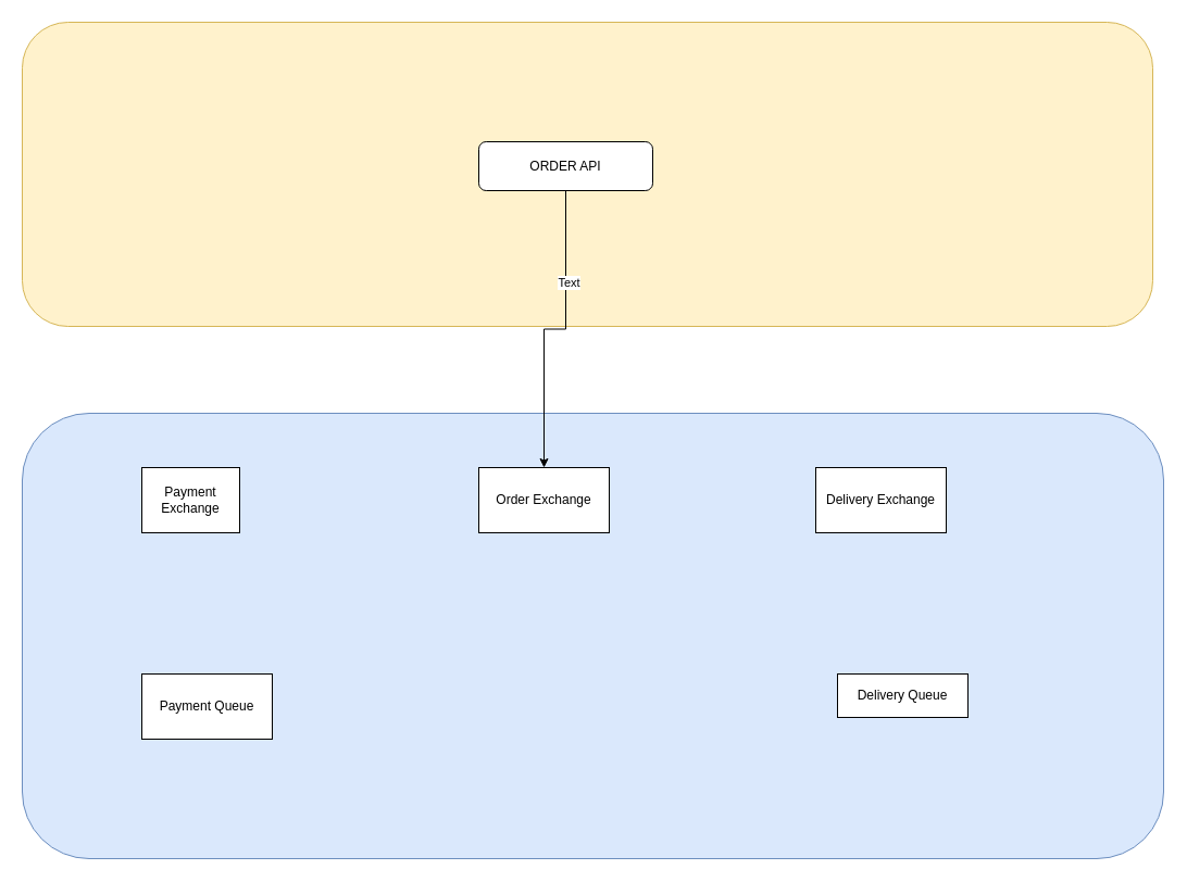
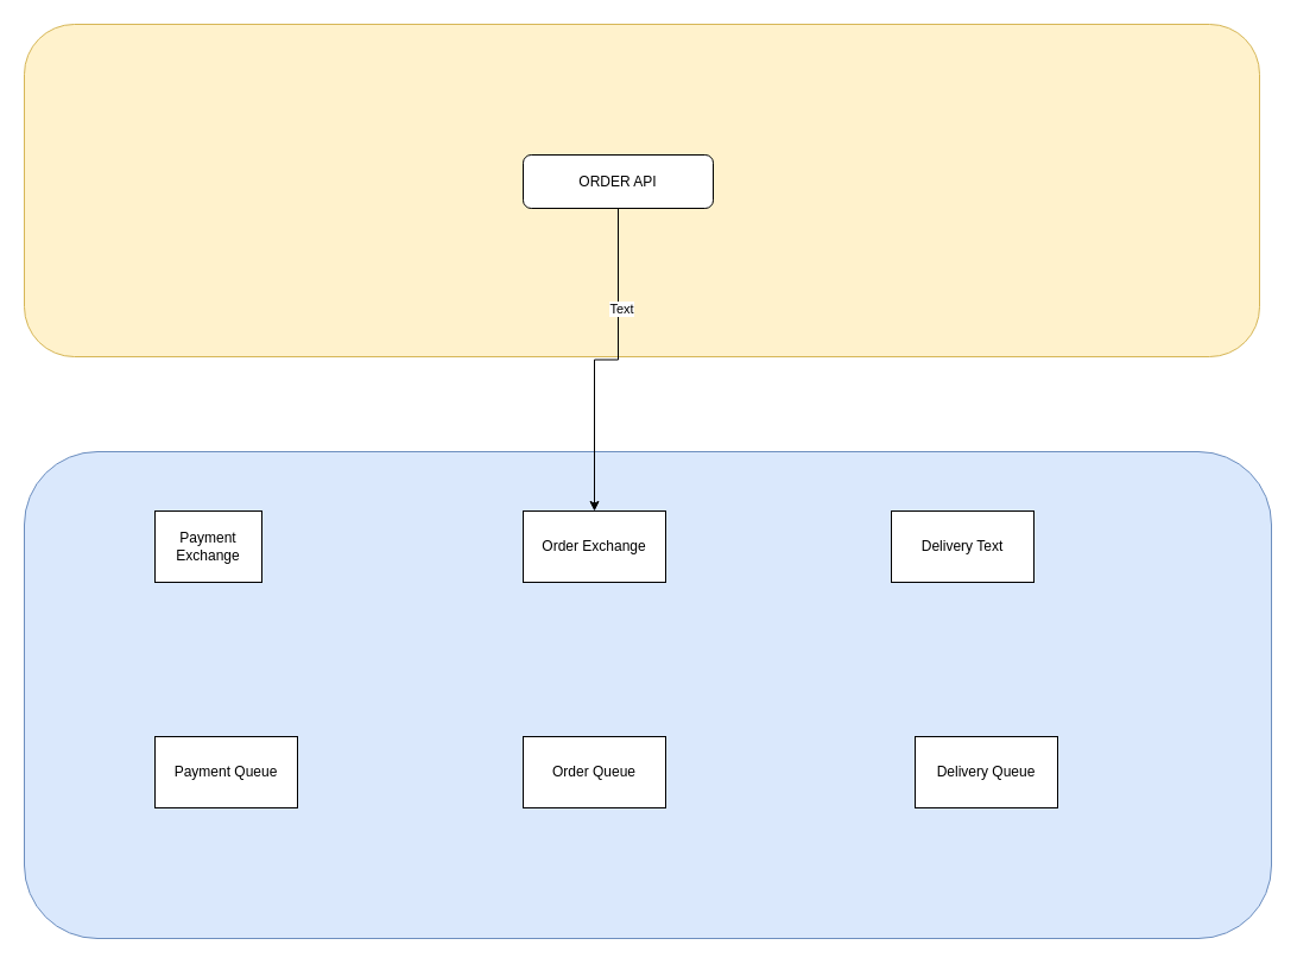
- <mxCell id="5" value="Delivery Exchange" style="rounded=0;whiteSpace=wrap;html=1;" vertex="1" parent="1"><mxGeometry x="750" y="430" width="120" height="60" as="geometry" /></mxCell>
+ <mxCell id="5" value="Delivery Text" style="rounded=0;whiteSpace=wrap;html=1;" vertex="1" parent="1"><mxGeometry x="750" y="430" width="120" height="60" as="geometry" /></mxCell>
- <mxCell id="9" value="Delivery Queue" style="rounded=0;whiteSpace=wrap;html=1;" vertex="1" parent="1"><mxGeometry x="770" y="620" width="120" height="40" as="geometry" /></mxCell>
+ <mxCell id="9" value="Delivery Queue" style="rounded=0;whiteSpace=wrap;html=1;" vertex="1" parent="1"><mxGeometry x="770" y="620" width="120" height="60" as="geometry" /></mxCell>
+ <mxCell id="7" value="Order Queue" style="rounded=0;whiteSpace=wrap;html=1;" vertex="1" parent="1"><mxGeometry x="440" y="620" width="120" height="60" as="geometry" /></mxCell>
